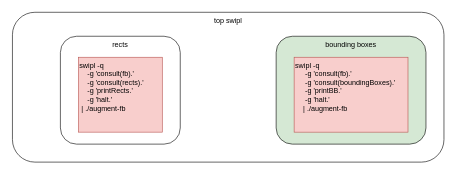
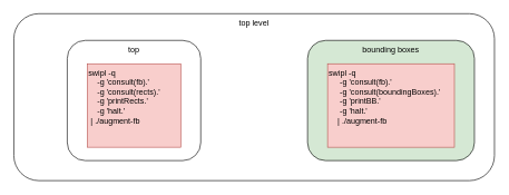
- <mxCell id="2" value="top swipl" style="rounded=1;whiteSpace=wrap;html=1;verticalAlign=top;" vertex="1" parent="1"><mxGeometry x="20" y="20" width="720" height="250" as="geometry" /></mxCell>
+ <mxCell id="2" value="top level" style="rounded=1;whiteSpace=wrap;html=1;verticalAlign=top;" vertex="1" parent="1"><mxGeometry x="20" y="20" width="720" height="250" as="geometry" /></mxCell>
- <mxCell id="3" value="rects" style="rounded=1;whiteSpace=wrap;html=1;verticalAlign=top;" parent="1" vertex="1"><mxGeometry x="100" y="60" width="200" height="180" as="geometry" /></mxCell>
+ <mxCell id="3" value="top" style="rounded=1;whiteSpace=wrap;html=1;verticalAlign=top;" parent="1" vertex="1"><mxGeometry x="100" y="60" width="200" height="180" as="geometry" /></mxCell>
